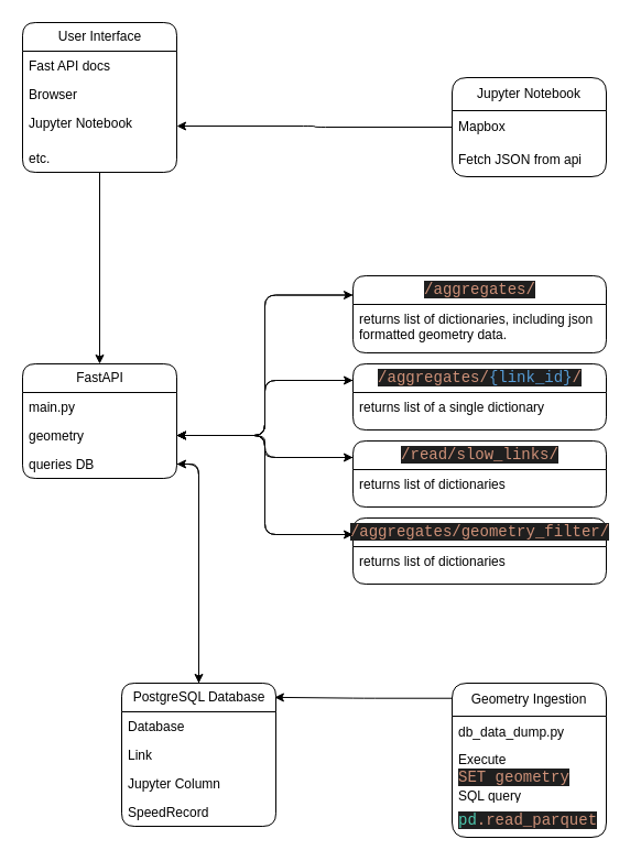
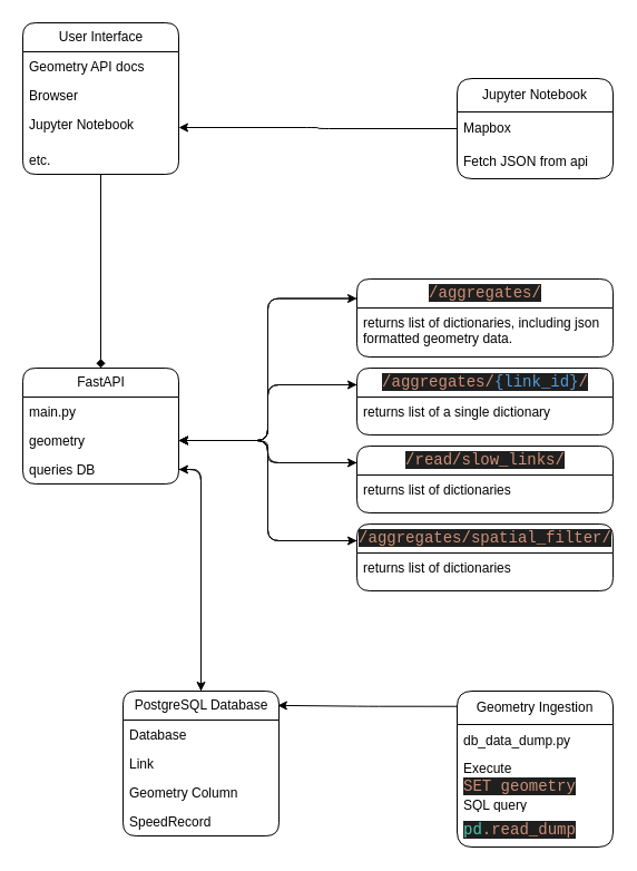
- <mxCell id="4" value="Fast API docs" style="text;strokeColor=none;fillColor=none;align=left;verticalAlign=top;spacingLeft=4;spacingRight=4;overflow=hidden;rotatable=0;points=[[0,0.5],[1,0.5]];portConstraint=eastwest;whiteSpace=wrap;html=1;rounded=1;labelBackgroundColor=none;" parent="3" vertex="1"><mxGeometry y="26" width="140" height="26" as="geometry" /></mxCell>
+ <mxCell id="4" value="Geometry API docs" style="text;strokeColor=none;fillColor=none;align=left;verticalAlign=top;spacingLeft=4;spacingRight=4;overflow=hidden;rotatable=0;points=[[0,0.5],[1,0.5]];portConstraint=eastwest;whiteSpace=wrap;html=1;rounded=1;labelBackgroundColor=none;" parent="3" vertex="1"><mxGeometry y="26" width="140" height="26" as="geometry" /></mxCell>
- <mxCell id="2" style="edgeStyle=orthogonalEdgeStyle;rounded=1;orthogonalLoop=1;jettySize=auto;html=1;entryX=0.5;entryY=0;entryDx=0;entryDy=0;labelBackgroundColor=none;fontColor=default;" edge="1" parent="1" source="3" target="14"><mxGeometry relative="1" as="geometry"><mxPoint x="170" y="330" as="targetPoint" /></mxGeometry></mxCell>
+ <mxCell id="2" style="edgeStyle=orthogonalEdgeStyle;rounded=1;orthogonalLoop=1;jettySize=auto;html=1;entryX=0.5;entryY=0;entryDx=0;entryDy=0;labelBackgroundColor=none;fontColor=default;endArrow=diamond;" edge="1" parent="1" source="3" target="14"><mxGeometry relative="1" as="geometry"><mxPoint x="170" y="330" as="targetPoint" /></mxGeometry></mxCell>
- <mxCell id="28" value="&lt;div data-darkreader-inline-bgcolor=&quot;&quot; data-darkreader-inline-color=&quot;&quot; style=&quot;font-family: Consolas, &amp;quot;Courier New&amp;quot;, monospace; font-size: 14px; line-height: 19px; white-space-collapse: preserve; --darkreader-inline-color: var(--darkreader-text-3e3e3e, #c1bbb3); --darkreader-inline-bgcolor: var(--darkreader-background-d2d2d2, #313638);&quot;&gt;&lt;div data-darkreader-inline-bgcolor=&quot;&quot; data-darkreader-inline-color=&quot;&quot; style=&quot;line-height: 19px; --darkreader-inline-color: var(--darkreader-text-3e3e3e, #c1bbb3); --darkreader-inline-bgcolor: var(--darkreader-background-d2d2d2, #313638);&quot;&gt;&lt;div data-darkreader-inline-bgcolor=&quot;&quot; data-darkreader-inline-color=&quot;&quot; style=&quot;line-height: 19px; --darkreader-inline-color: var(--darkreader-text-3e3e3e, #c1bbb3); --darkreader-inline-bgcolor: var(--darkreader-background-d2d2d2, #313638);&quot;&gt;&lt;div data-darkreader-inline-bgcolor=&quot;&quot; data-darkreader-inline-color=&quot;&quot; style=&quot;line-height: 19px; --darkreader-inline-color: var(--darkreader-text-cccccc, #c8c3bc); --darkreader-inline-bgcolor: var(--darkreader-background-1f1f1f, #17191a);&quot;&gt;&lt;span data-darkreader-inline-color=&quot;&quot; style=&quot;--darkreader-inline-color: var(--darkreader-text-ce9178, #cf947b); background-color: light-dark(rgb(31, 31, 31), rgb(26, 26, 26));&quot;&gt;&lt;font style=&quot;color: light-dark(rgb(206, 145, 120), rgb(255, 181, 112));&quot;&gt;/aggregates/geometry_filter/&lt;/font&gt;&lt;/span&gt;&lt;/div&gt;&lt;/div&gt;&lt;/div&gt;&lt;/div&gt;" style="swimlane;fontStyle=0;childLayout=stackLayout;horizontal=1;startSize=26;fillColor=none;horizontalStack=0;resizeParent=1;resizeParentMax=0;resizeLast=0;collapsible=1;marginBottom=0;html=1;movable=1;resizable=1;rotatable=1;deletable=1;editable=1;locked=0;connectable=1;rounded=1;labelBackgroundColor=none;" parent="1" vertex="1"><mxGeometry x="320" y="470" width="230" height="60" as="geometry" /></mxCell>
+ <mxCell id="28" value="&lt;div data-darkreader-inline-bgcolor=&quot;&quot; data-darkreader-inline-color=&quot;&quot; style=&quot;font-family: Consolas, &amp;quot;Courier New&amp;quot;, monospace; font-size: 14px; line-height: 19px; white-space-collapse: preserve; --darkreader-inline-color: var(--darkreader-text-3e3e3e, #c1bbb3); --darkreader-inline-bgcolor: var(--darkreader-background-d2d2d2, #313638);&quot;&gt;&lt;div data-darkreader-inline-bgcolor=&quot;&quot; data-darkreader-inline-color=&quot;&quot; style=&quot;line-height: 19px; --darkreader-inline-color: var(--darkreader-text-3e3e3e, #c1bbb3); --darkreader-inline-bgcolor: var(--darkreader-background-d2d2d2, #313638);&quot;&gt;&lt;div data-darkreader-inline-bgcolor=&quot;&quot; data-darkreader-inline-color=&quot;&quot; style=&quot;line-height: 19px; --darkreader-inline-color: var(--darkreader-text-3e3e3e, #c1bbb3); --darkreader-inline-bgcolor: var(--darkreader-background-d2d2d2, #313638);&quot;&gt;&lt;div data-darkreader-inline-bgcolor=&quot;&quot; data-darkreader-inline-color=&quot;&quot; style=&quot;line-height: 19px; --darkreader-inline-color: var(--darkreader-text-cccccc, #c8c3bc); --darkreader-inline-bgcolor: var(--darkreader-background-1f1f1f, #17191a);&quot;&gt;&lt;span data-darkreader-inline-color=&quot;&quot; style=&quot;--darkreader-inline-color: var(--darkreader-text-ce9178, #cf947b); background-color: light-dark(rgb(31, 31, 31), rgb(26, 26, 26));&quot;&gt;&lt;font style=&quot;color: light-dark(rgb(206, 145, 120), rgb(255, 181, 112));&quot;&gt;/aggregates/spatial_filter/&lt;/font&gt;&lt;/span&gt;&lt;/div&gt;&lt;/div&gt;&lt;/div&gt;&lt;/div&gt;" style="swimlane;fontStyle=0;childLayout=stackLayout;horizontal=1;startSize=26;fillColor=none;horizontalStack=0;resizeParent=1;resizeParentMax=0;resizeLast=0;collapsible=1;marginBottom=0;html=1;movable=1;resizable=1;rotatable=1;deletable=1;editable=1;locked=0;connectable=1;rounded=1;labelBackgroundColor=none;" parent="1" vertex="1"><mxGeometry x="320" y="470" width="230" height="60" as="geometry" /></mxCell>
- <mxCell id="12" value="Jupyter Column" style="text;strokeColor=none;fillColor=none;align=left;verticalAlign=top;spacingLeft=4;spacingRight=4;overflow=hidden;rotatable=0;points=[[0,0.5],[1,0.5]];portConstraint=eastwest;whiteSpace=wrap;html=1;rounded=1;labelBackgroundColor=none;" parent="9" vertex="1"><mxGeometry y="78" width="140" height="26" as="geometry" /></mxCell>
+ <mxCell id="12" value="Geometry Column" style="text;strokeColor=none;fillColor=none;align=left;verticalAlign=top;spacingLeft=4;spacingRight=4;overflow=hidden;rotatable=0;points=[[0,0.5],[1,0.5]];portConstraint=eastwest;whiteSpace=wrap;html=1;rounded=1;labelBackgroundColor=none;" parent="9" vertex="1"><mxGeometry y="78" width="140" height="26" as="geometry" /></mxCell>
- <mxCell id="36" value="&lt;div style=&quot;font-family: Consolas, &amp;quot;Courier New&amp;quot;, monospace; font-size: 14px; line-height: 19px; white-space: pre;&quot;&gt;&lt;span style=&quot;background-color: light-dark(rgb(31, 31, 31), rgb(26, 26, 26));&quot;&gt;&lt;span&gt;&lt;font style=&quot;color: light-dark(rgb(78, 201, 176), rgb(151, 208, 119));&quot;&gt;pd&lt;/font&gt;&lt;/span&gt;&lt;font style=&quot;color: light-dark(rgb(206, 145, 120), rgb(255, 181, 112));&quot;&gt;.&lt;span&gt;read_parquet&lt;/span&gt;&lt;/font&gt;&lt;/span&gt;&lt;/div&gt;" style="text;strokeColor=none;fillColor=none;align=left;verticalAlign=middle;spacingLeft=4;spacingRight=4;overflow=hidden;points=[[0,0.5],[1,0.5]];portConstraint=eastwest;rotatable=0;whiteSpace=wrap;html=1;rounded=1;labelBackgroundColor=none;" vertex="1" parent="33"><mxGeometry y="110" width="140" height="30" as="geometry" /></mxCell>
+ <mxCell id="36" value="&lt;div style=&quot;font-family: Consolas, &amp;quot;Courier New&amp;quot;, monospace; font-size: 14px; line-height: 19px; white-space: pre;&quot;&gt;&lt;span style=&quot;background-color: light-dark(rgb(31, 31, 31), rgb(26, 26, 26));&quot;&gt;&lt;span&gt;&lt;font style=&quot;color: light-dark(rgb(78, 201, 176), rgb(151, 208, 119));&quot;&gt;pd&lt;/font&gt;&lt;/span&gt;&lt;font style=&quot;color: light-dark(rgb(206, 145, 120), rgb(255, 181, 112));&quot;&gt;.&lt;span&gt;read_dump&lt;/span&gt;&lt;/font&gt;&lt;/span&gt;&lt;/div&gt;" style="text;strokeColor=none;fillColor=none;align=left;verticalAlign=middle;spacingLeft=4;spacingRight=4;overflow=hidden;points=[[0,0.5],[1,0.5]];portConstraint=eastwest;rotatable=0;whiteSpace=wrap;html=1;rounded=1;labelBackgroundColor=none;" vertex="1" parent="33"><mxGeometry y="110" width="140" height="30" as="geometry" /></mxCell>
